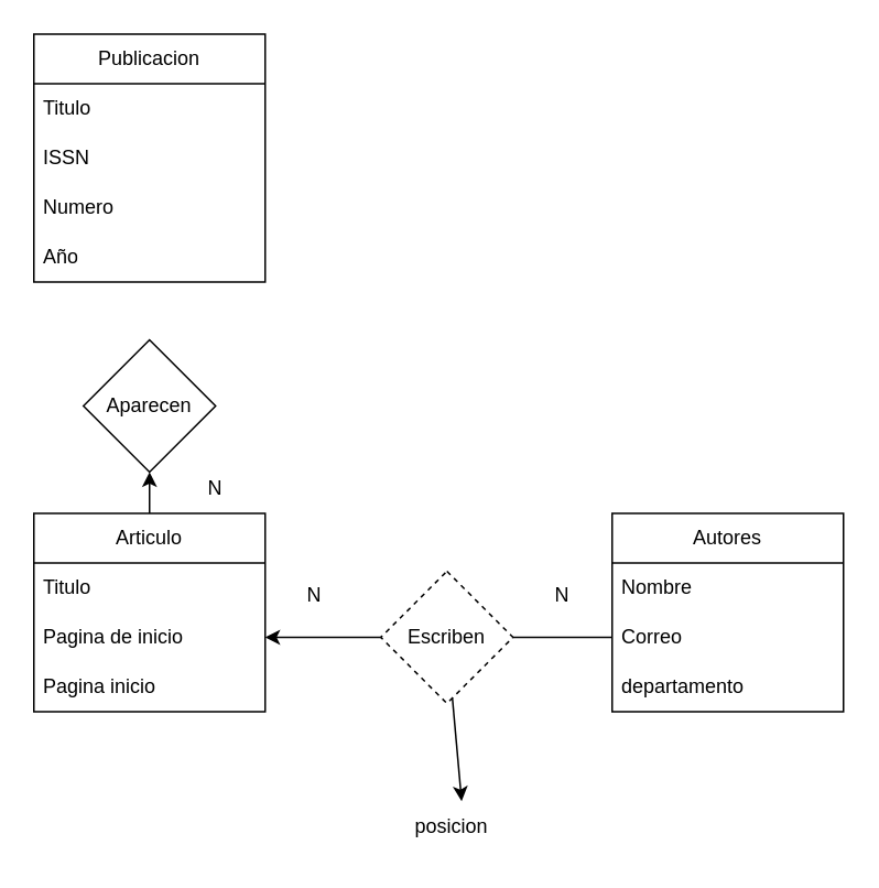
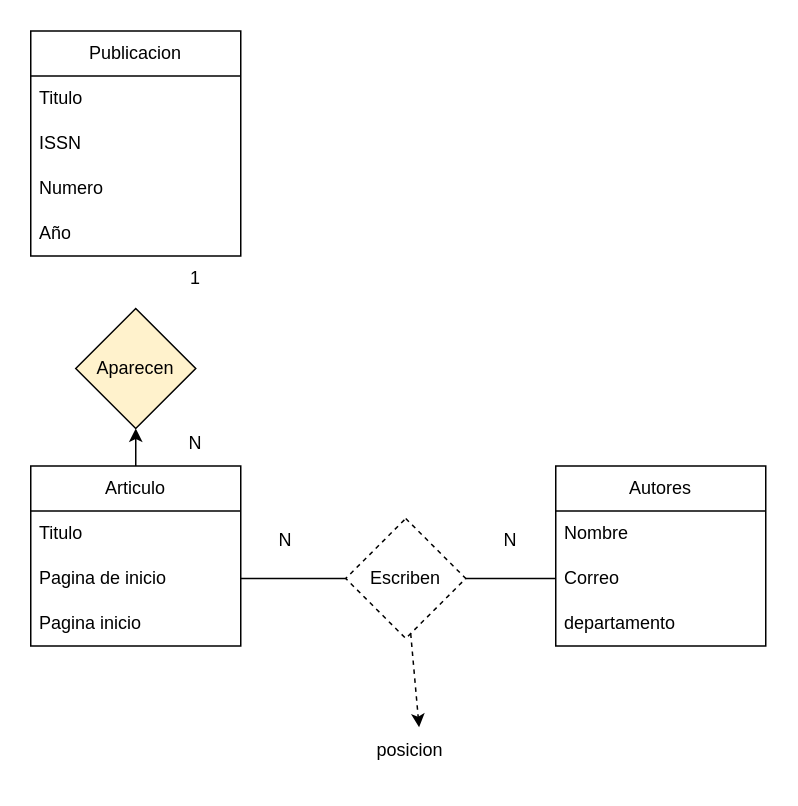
+ <mxCell id="22" value="1" style="text;html=1;align=center;verticalAlign=middle;whiteSpace=wrap;rounded=0;" vertex="1" parent="1"><mxGeometry x="100" y="170" width="60" height="30" as="geometry" /></mxCell>
- <mxCell id="18" value="Aparecen" style="rhombus;whiteSpace=wrap;html=1;" vertex="1" parent="1"><mxGeometry x="50" y="205" width="80" height="80" as="geometry" /></mxCell>
+ <mxCell id="18" value="Aparecen" style="rhombus;whiteSpace=wrap;html=1;fillColor=#fff2cc;" vertex="1" parent="1"><mxGeometry x="50" y="205" width="80" height="80" as="geometry" /></mxCell>
- <mxCell id="16" style="edgeStyle=none;html=1;" edge="1" parent="1" source="14" target="10"><mxGeometry relative="1" as="geometry" /></mxCell>
+ <mxCell id="16" style="edgeStyle=none;html=1;endArrow=none;" edge="1" parent="1" source="14" target="10"><mxGeometry relative="1" as="geometry" /></mxCell>
- <mxCell id="24" style="edgeStyle=none;html=1;entryX=0.565;entryY=-0.03;entryDx=0;entryDy=0;entryPerimeter=0;" edge="1" parent="1" source="17" target="23"><mxGeometry relative="1" as="geometry" /></mxCell>
+ <mxCell id="24" style="edgeStyle=none;html=1;entryX=0.565;entryY=-0.03;entryDx=0;entryDy=0;entryPerimeter=0;dashed=1;" edge="1" parent="1" source="17" target="23"><mxGeometry relative="1" as="geometry" /></mxCell>
